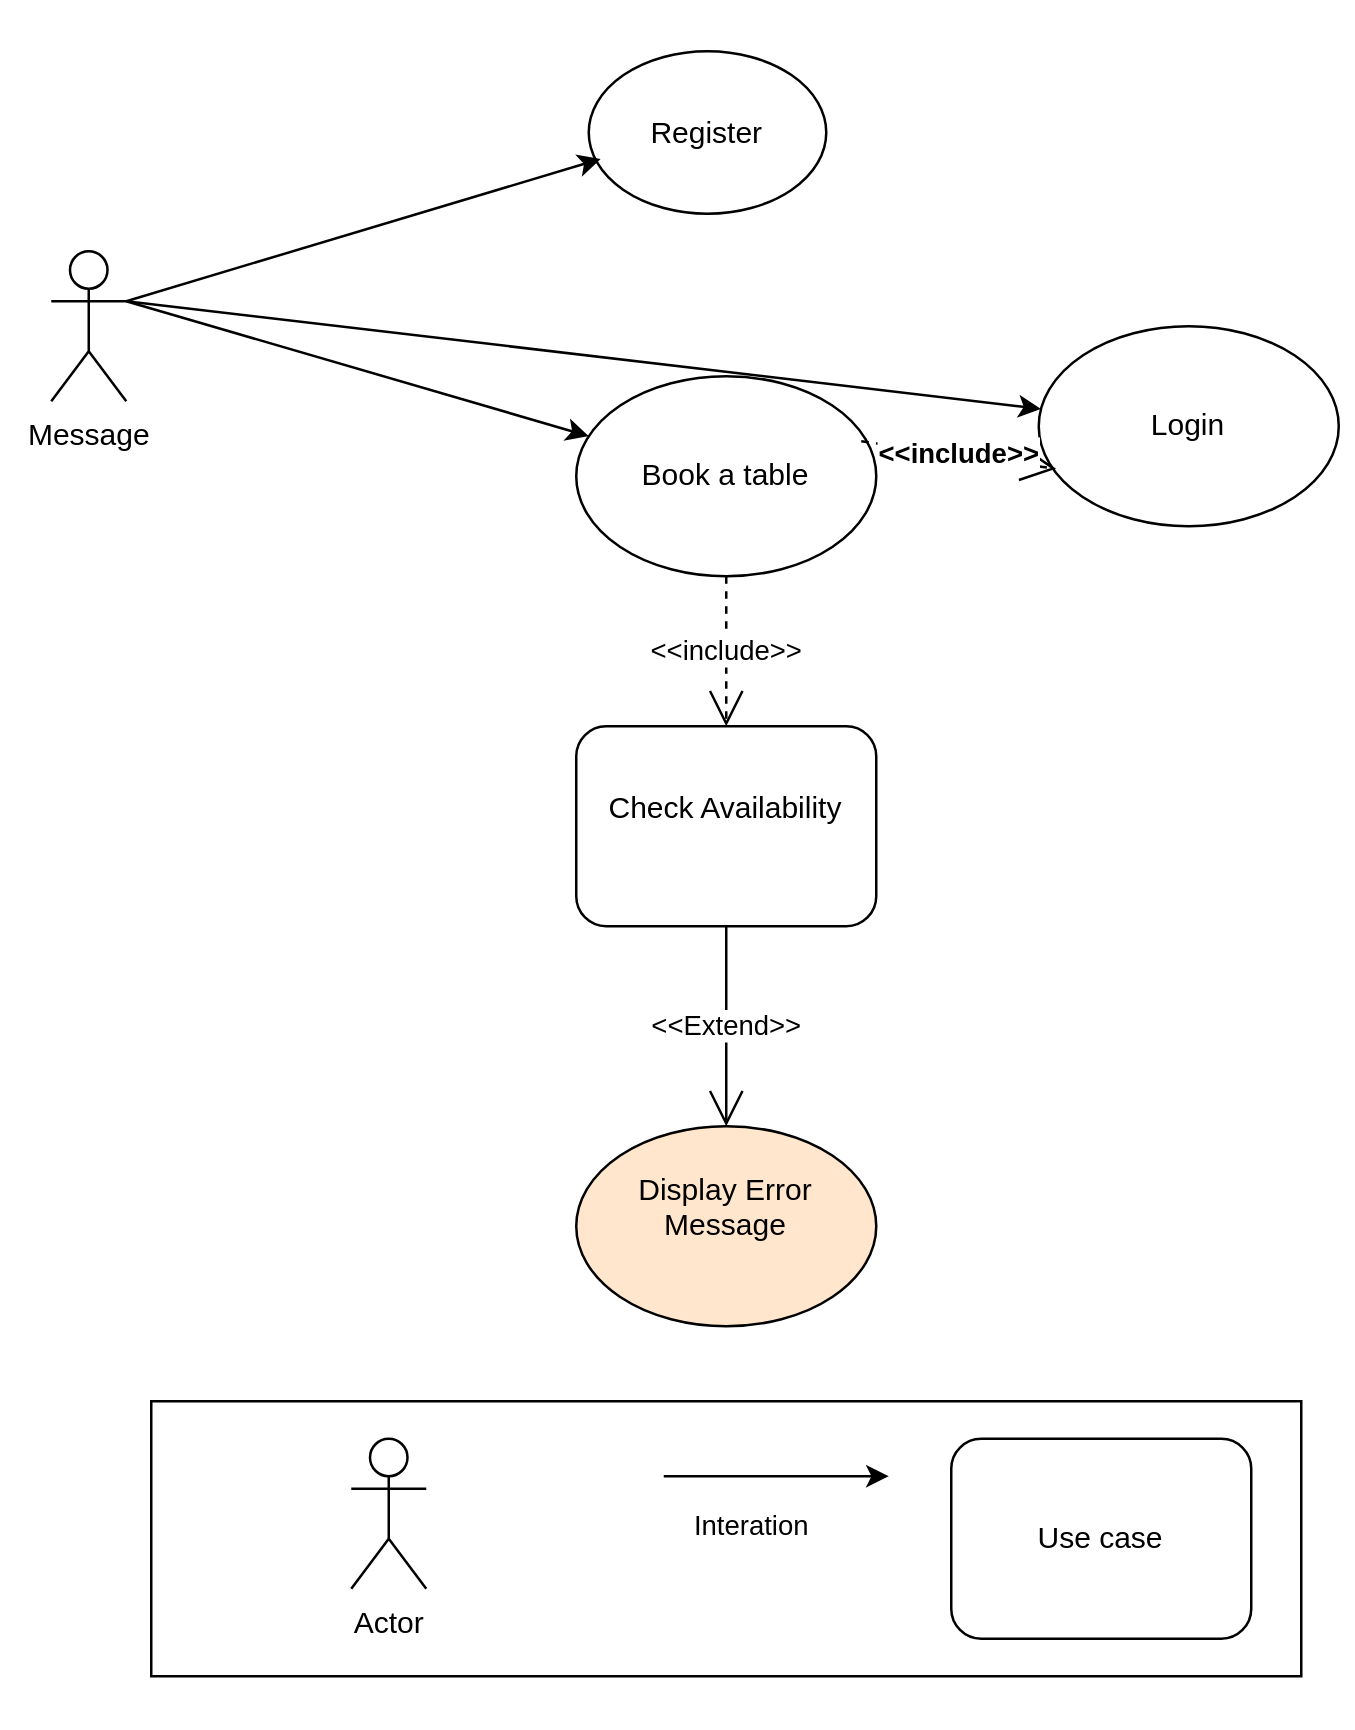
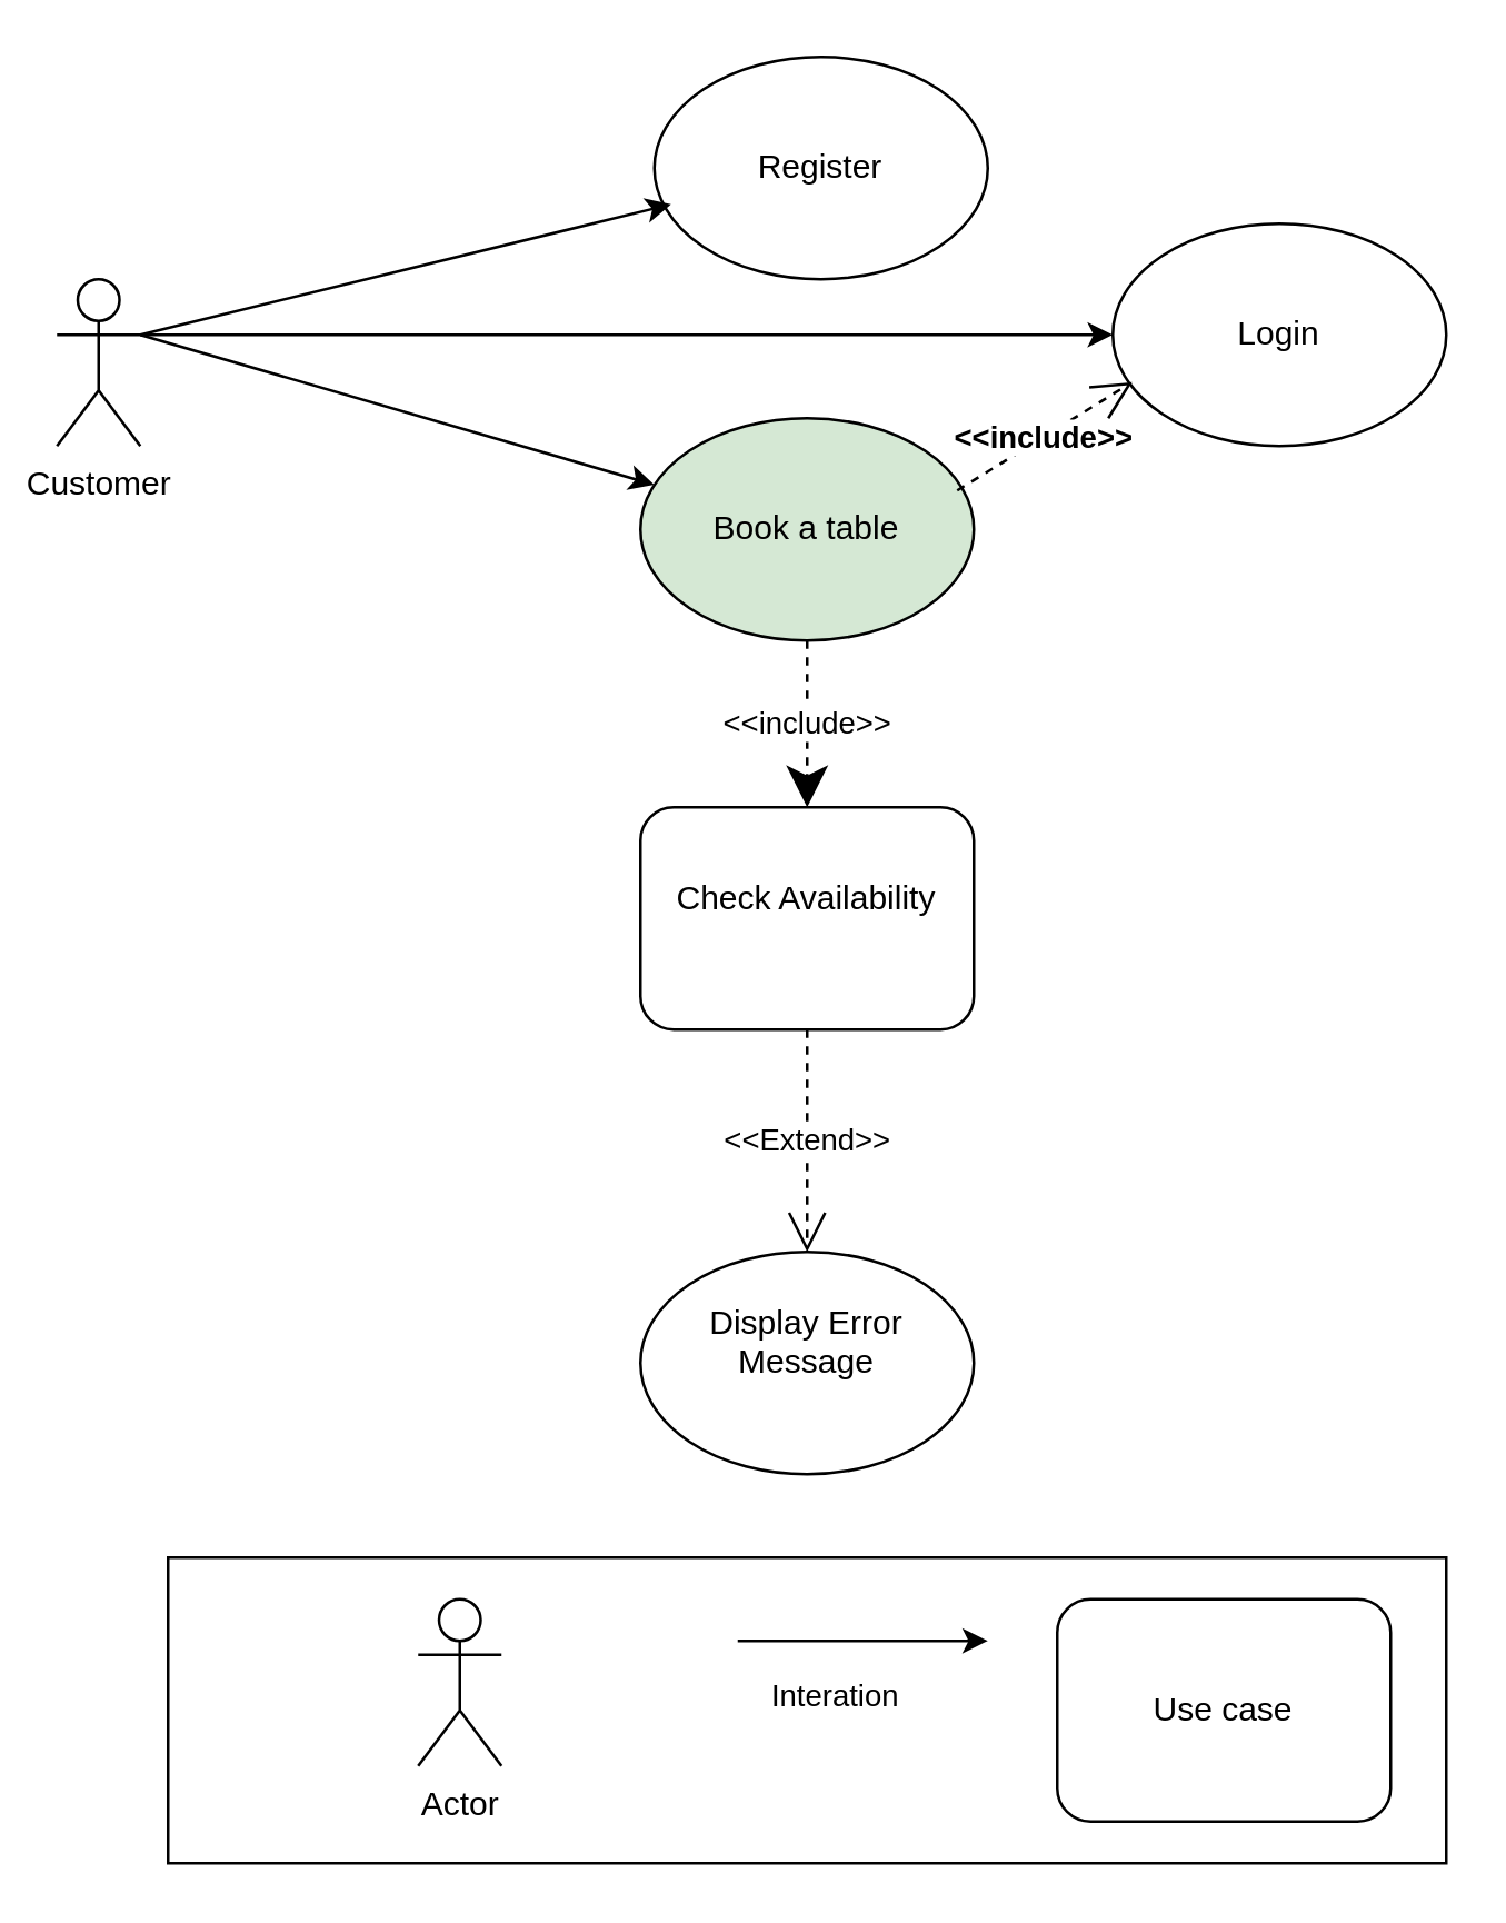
- <mxCell id="6" value="Register" style="ellipse;whiteSpace=wrap;html=1;" vertex="1" parent="1"><mxGeometry x="235" y="20" width="95" height="65" as="geometry" /></mxCell>
+ <mxCell id="6" value="Register" style="ellipse;whiteSpace=wrap;html=1;" vertex="1" parent="1"><mxGeometry x="235" y="20" width="120" height="80" as="geometry" /></mxCell>
- <mxCell id="3" value="Login" style="ellipse;whiteSpace=wrap;html=1;" vertex="1" parent="1"><mxGeometry x="415" y="130" width="120" height="80" as="geometry" /></mxCell>
+ <mxCell id="3" value="Login" style="ellipse;whiteSpace=wrap;html=1;" vertex="1" parent="1"><mxGeometry x="400" y="80" width="120" height="80" as="geometry" /></mxCell>
- <mxCell id="2" value="Message" style="shape=umlActor;verticalLabelPosition=bottom;verticalAlign=top;html=1;outlineConnect=0;" vertex="1" parent="1"><mxGeometry x="20" y="100" width="30" height="60" as="geometry" /></mxCell>
+ <mxCell id="2" value="Customer" style="shape=umlActor;verticalLabelPosition=bottom;verticalAlign=top;html=1;outlineConnect=0;" vertex="1" parent="1"><mxGeometry x="20" y="100" width="30" height="60" as="geometry" /></mxCell>
- <mxCell id="4" value="Book a table" style="ellipse;whiteSpace=wrap;html=1;" vertex="1" parent="1"><mxGeometry x="230" y="150" width="120" height="80" as="geometry" /></mxCell>
+ <mxCell id="4" value="Book a table" style="ellipse;whiteSpace=wrap;html=1;fillColor=#d5e8d4;" vertex="1" parent="1"><mxGeometry x="230" y="150" width="120" height="80" as="geometry" /></mxCell>
- <mxCell id="12" value="&amp;lt;&amp;lt;include&amp;gt;&amp;gt;" style="endArrow=open;endSize=12;dashed=1;html=1;rounded=0;exitX=0.5;exitY=1;exitDx=0;exitDy=0;entryX=0.5;entryY=0;entryDx=0;entryDy=0;" edge="1" parent="1" source="4" target="8"><mxGeometry width="160" relative="1" as="geometry"><mxPoint x="294" y="196" as="sourcePoint" /><mxPoint x="417" y="177" as="targetPoint" /></mxGeometry></mxCell>
+ <mxCell id="12" value="&amp;lt;&amp;lt;include&amp;gt;&amp;gt;" style="endArrow=classic;endSize=12;dashed=1;html=1;rounded=0;exitX=0.5;exitY=1;exitDx=0;exitDy=0;entryX=0.5;entryY=0;entryDx=0;entryDy=0;" edge="1" parent="1" source="4" target="8"><mxGeometry width="160" relative="1" as="geometry"><mxPoint x="294" y="196" as="sourcePoint" /><mxPoint x="417" y="177" as="targetPoint" /></mxGeometry></mxCell>
- <mxCell id="13" value="&amp;lt;&amp;lt;Extend&amp;gt;&amp;gt;" style="endArrow=open;endSize=12;dashed=0;html=1;rounded=0;exitX=0.5;exitY=1;exitDx=0;exitDy=0;entryX=0.5;entryY=0;entryDx=0;entryDy=0;" edge="1" parent="1" source="8" target="7"><mxGeometry x="0.001" width="160" relative="1" as="geometry"><mxPoint x="277" y="178" as="sourcePoint" /><mxPoint x="279" y="232" as="targetPoint" /><mxPoint as="offset" /></mxGeometry></mxCell>
+ <mxCell id="13" value="&amp;lt;&amp;lt;Extend&amp;gt;&amp;gt;" style="endArrow=open;endSize=12;dashed=1;html=1;rounded=0;exitX=0.5;exitY=1;exitDx=0;exitDy=0;entryX=0.5;entryY=0;entryDx=0;entryDy=0;" edge="1" parent="1" source="8" target="7"><mxGeometry x="0.001" width="160" relative="1" as="geometry"><mxPoint x="277" y="178" as="sourcePoint" /><mxPoint x="279" y="232" as="targetPoint" /><mxPoint as="offset" /></mxGeometry></mxCell>
- <mxCell id="7" value="&#10;Display Error Message&#10;&#10;" style="ellipse;whiteSpace=wrap;html=1;fillColor=#ffe6cc;" vertex="1" parent="1"><mxGeometry x="230" y="450" width="120" height="80" as="geometry" /></mxCell>
+ <mxCell id="7" value="&#10;Display Error Message&#10;&#10;" style="ellipse;whiteSpace=wrap;html=1;" vertex="1" parent="1"><mxGeometry x="230" y="450" width="120" height="80" as="geometry" /></mxCell>
- <mxCell id="17" value="Actor&lt;div&gt;&lt;br&gt;&lt;/div&gt;" style="shape=umlActor;verticalLabelPosition=bottom;verticalAlign=top;html=1;outlineConnect=0;" vertex="1" parent="1"><mxGeometry x="140" y="575" width="30" height="60" as="geometry" /></mxCell>
+ <mxCell id="17" value="Actor&lt;div&gt;&lt;br&gt;&lt;/div&gt;" style="shape=umlActor;verticalLabelPosition=bottom;verticalAlign=top;html=1;outlineConnect=0;" vertex="1" parent="1"><mxGeometry x="150" y="575" width="30" height="60" as="geometry" /></mxCell>
